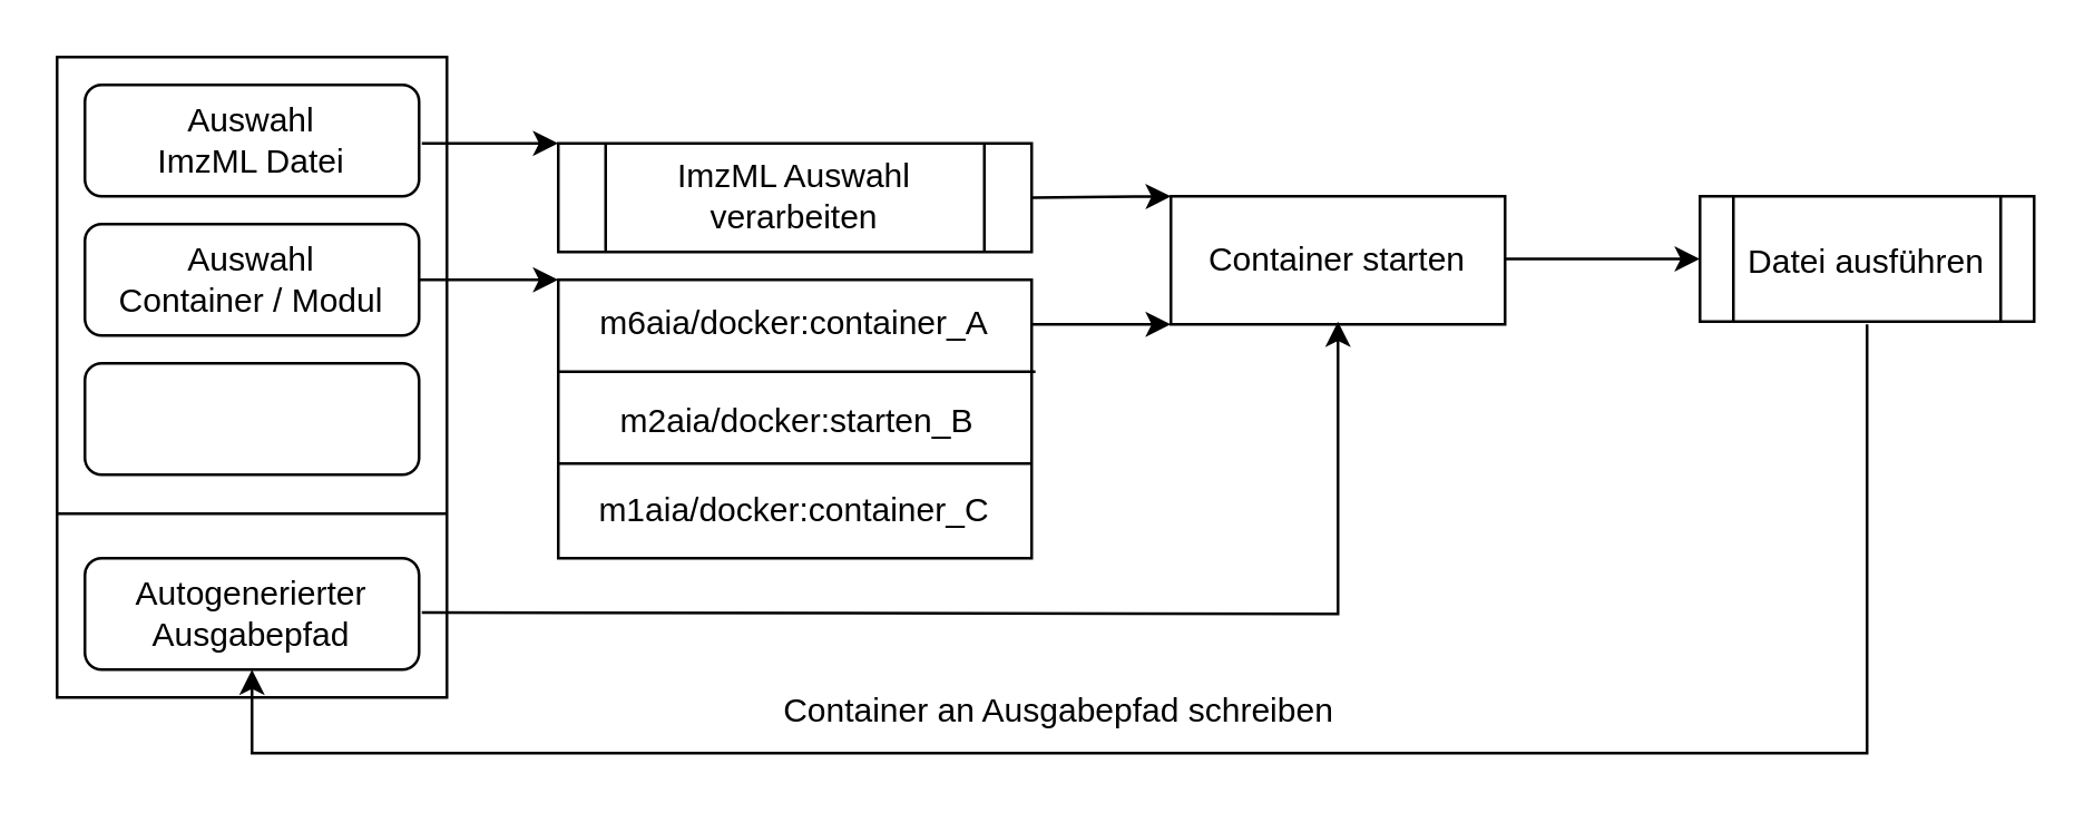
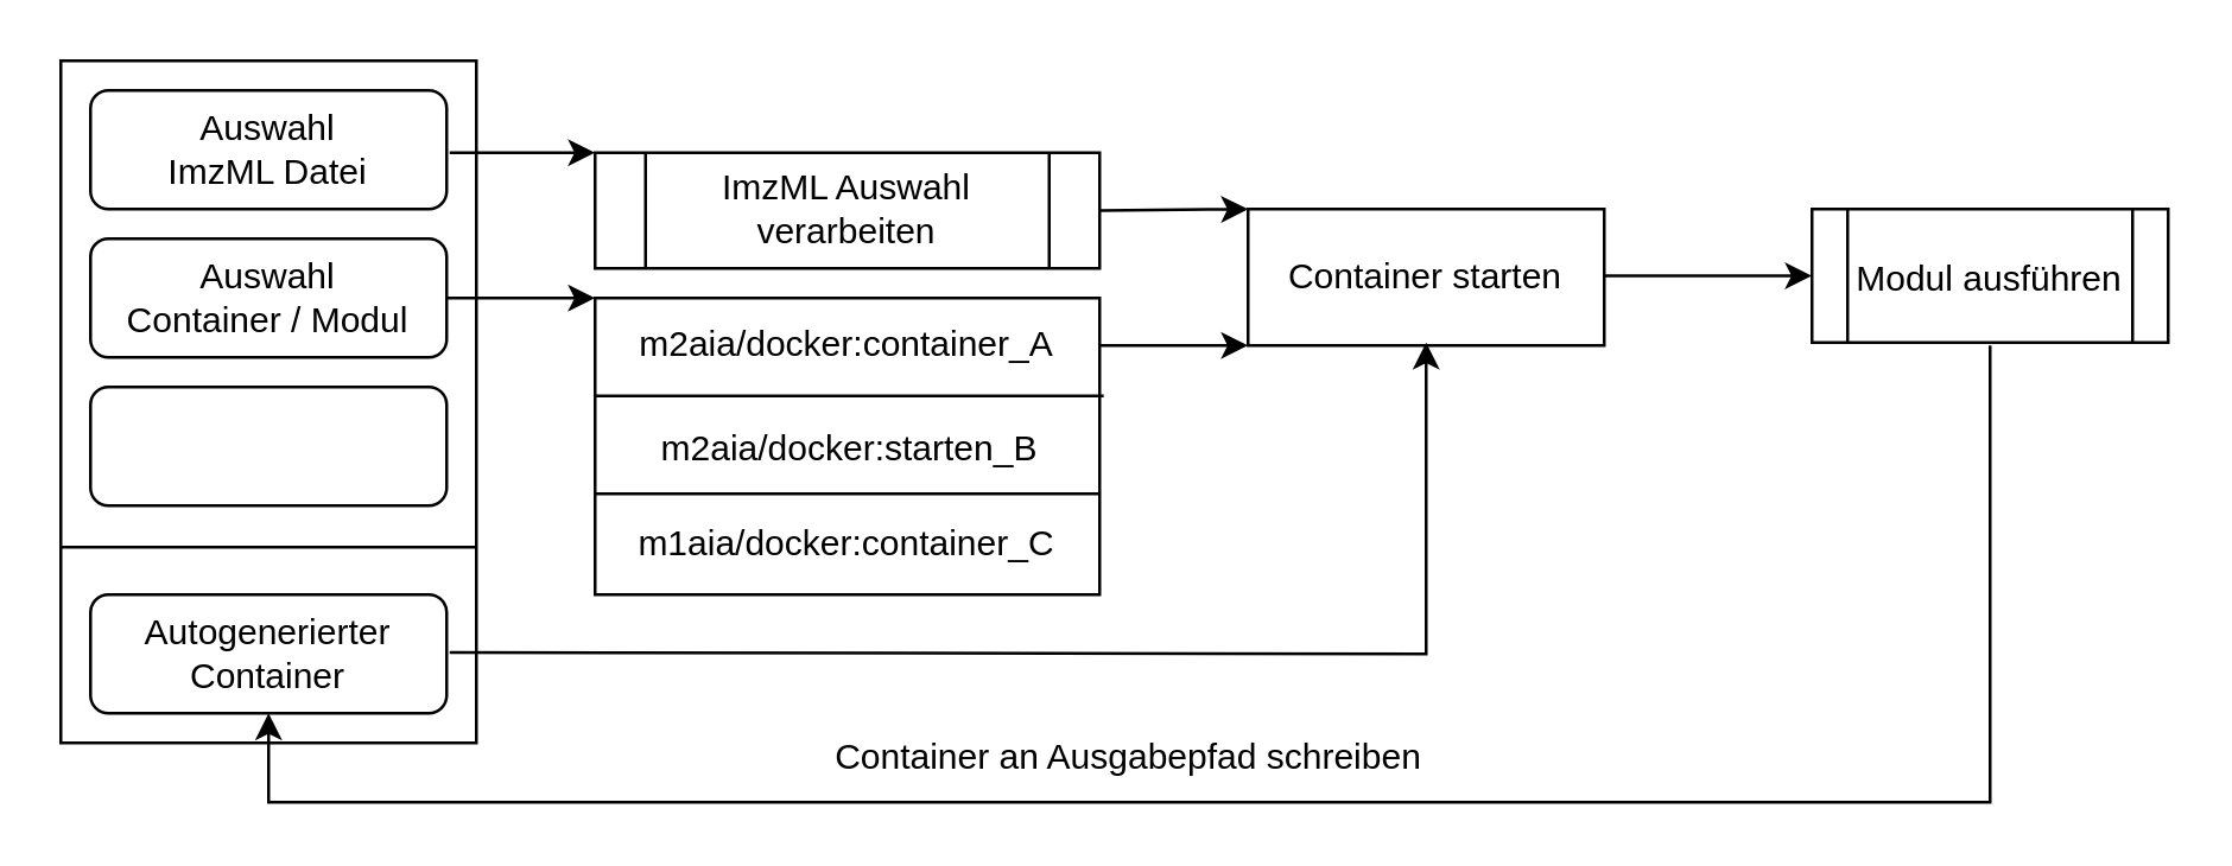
- <mxCell id="28" value="Datei ausführen" style="text;html=1;strokeColor=none;fillColor=none;align=center;verticalAlign=middle;whiteSpace=wrap;rounded=0;" parent="1" vertex="1"><mxGeometry x="620" y="71" width="100" height="45" as="geometry" /></mxCell>
+ <mxCell id="28" value="Modul ausführen" style="text;html=1;strokeColor=none;fillColor=none;align=center;verticalAlign=middle;whiteSpace=wrap;rounded=0;" parent="1" vertex="1"><mxGeometry x="620" y="71" width="100" height="45" as="geometry" /></mxCell>
- <mxCell id="14" value="m6aia/docker:container_A" style="text;html=1;strokeColor=none;fillColor=none;align=center;verticalAlign=middle;whiteSpace=wrap;rounded=0;" parent="1" vertex="1"><mxGeometry x="200" y="101" width="170" height="30" as="geometry" /></mxCell>
+ <mxCell id="14" value="m2aia/docker:container_A" style="text;html=1;strokeColor=none;fillColor=none;align=center;verticalAlign=middle;whiteSpace=wrap;rounded=0;" parent="1" vertex="1"><mxGeometry x="200" y="101" width="170" height="30" as="geometry" /></mxCell>
- <mxCell id="9" value="Autogenerierter Ausgabepfad" style="text;html=1;strokeColor=none;fillColor=none;align=center;verticalAlign=middle;whiteSpace=wrap;rounded=0;" parent="1" vertex="1"><mxGeometry x="30" y="205" width="120" height="30" as="geometry" /></mxCell>
+ <mxCell id="9" value="Autogenerierter Container" style="text;html=1;strokeColor=none;fillColor=none;align=center;verticalAlign=middle;whiteSpace=wrap;rounded=0;" parent="1" vertex="1"><mxGeometry x="30" y="205" width="120" height="30" as="geometry" /></mxCell>
